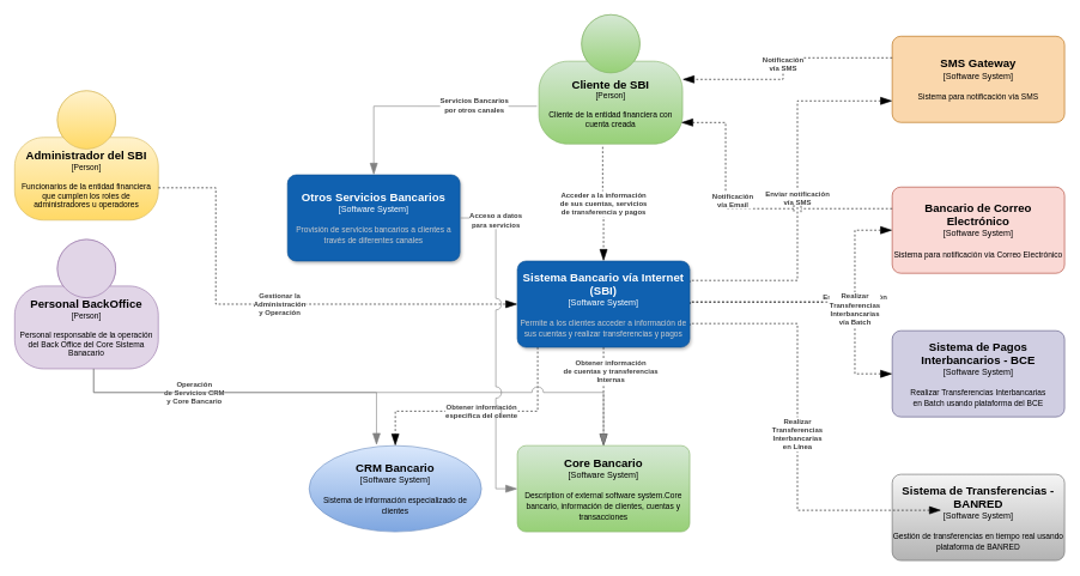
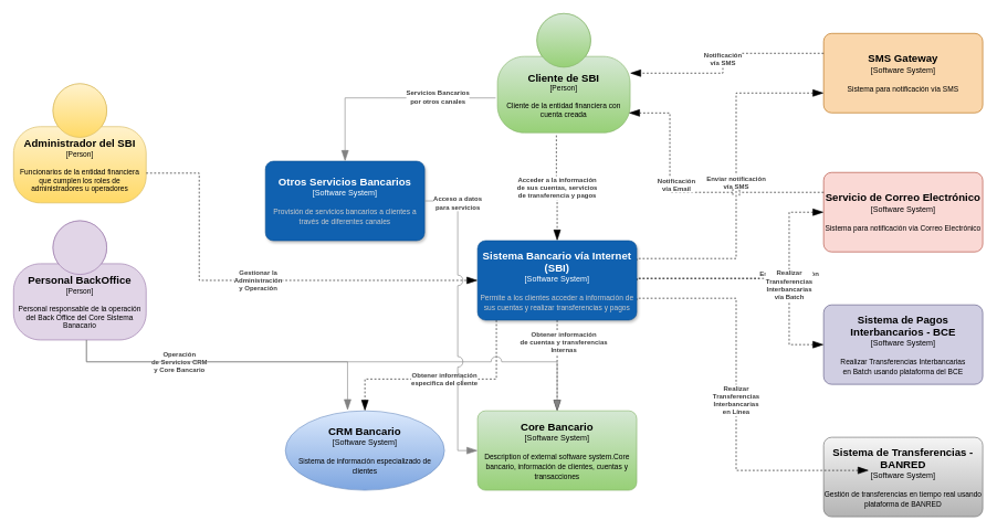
- <mxCell id="5" value="&lt;font style=&quot;font-size: 16px&quot;&gt;&lt;b&gt;Bancario de Correo Electrónico&lt;/b&gt;&lt;/font&gt;&lt;div&gt;[Software System]&lt;/div&gt;&lt;br&gt;&lt;div&gt;&lt;font style=&quot;font-size: 11px&quot;&gt;&lt;font&gt;Sistema para notificación vía Correo Electrónico&lt;/font&gt;&lt;/font&gt;&lt;/div&gt;" style="rounded=1;whiteSpace=wrap;html=1;labelBackgroundColor=none;fillColor=#fad9d5;align=center;arcSize=10;strokeColor=#ae4132;metaEdit=1;resizable=0;points=[[0.25,0,0],[0.5,0,0],[0.75,0,0],[1,0.25,0],[1,0.5,0],[1,0.75,0],[0.75,1,0],[0.5,1,0],[0.25,1,0],[0,0.75,0],[0,0.5,0],[0,0.25,0]];labelBorderColor=none;textShadow=0;" parent="1" vertex="1"><mxGeometry x="1242" y="260" width="240" height="120" as="geometry" /></mxCell>
+ <mxCell id="5" value="&lt;font style=&quot;font-size: 16px&quot;&gt;&lt;b&gt;Servicio de Correo Electrónico&lt;/b&gt;&lt;/font&gt;&lt;div&gt;[Software System]&lt;/div&gt;&lt;br&gt;&lt;div&gt;&lt;font style=&quot;font-size: 11px&quot;&gt;&lt;font&gt;Sistema para notificación vía Correo Electrónico&lt;/font&gt;&lt;/font&gt;&lt;/div&gt;" style="rounded=1;whiteSpace=wrap;html=1;labelBackgroundColor=none;fillColor=#fad9d5;align=center;arcSize=10;strokeColor=#ae4132;metaEdit=1;resizable=0;points=[[0.25,0,0],[0.5,0,0],[0.75,0,0],[1,0.25,0],[1,0.5,0],[1,0.75,0],[0.75,1,0],[0.5,1,0],[0.25,1,0],[0,0.75,0],[0,0.5,0],[0,0.25,0]];labelBorderColor=none;textShadow=0;" parent="1" vertex="1"><mxGeometry x="1242" y="260" width="240" height="120" as="geometry" /></mxCell>
